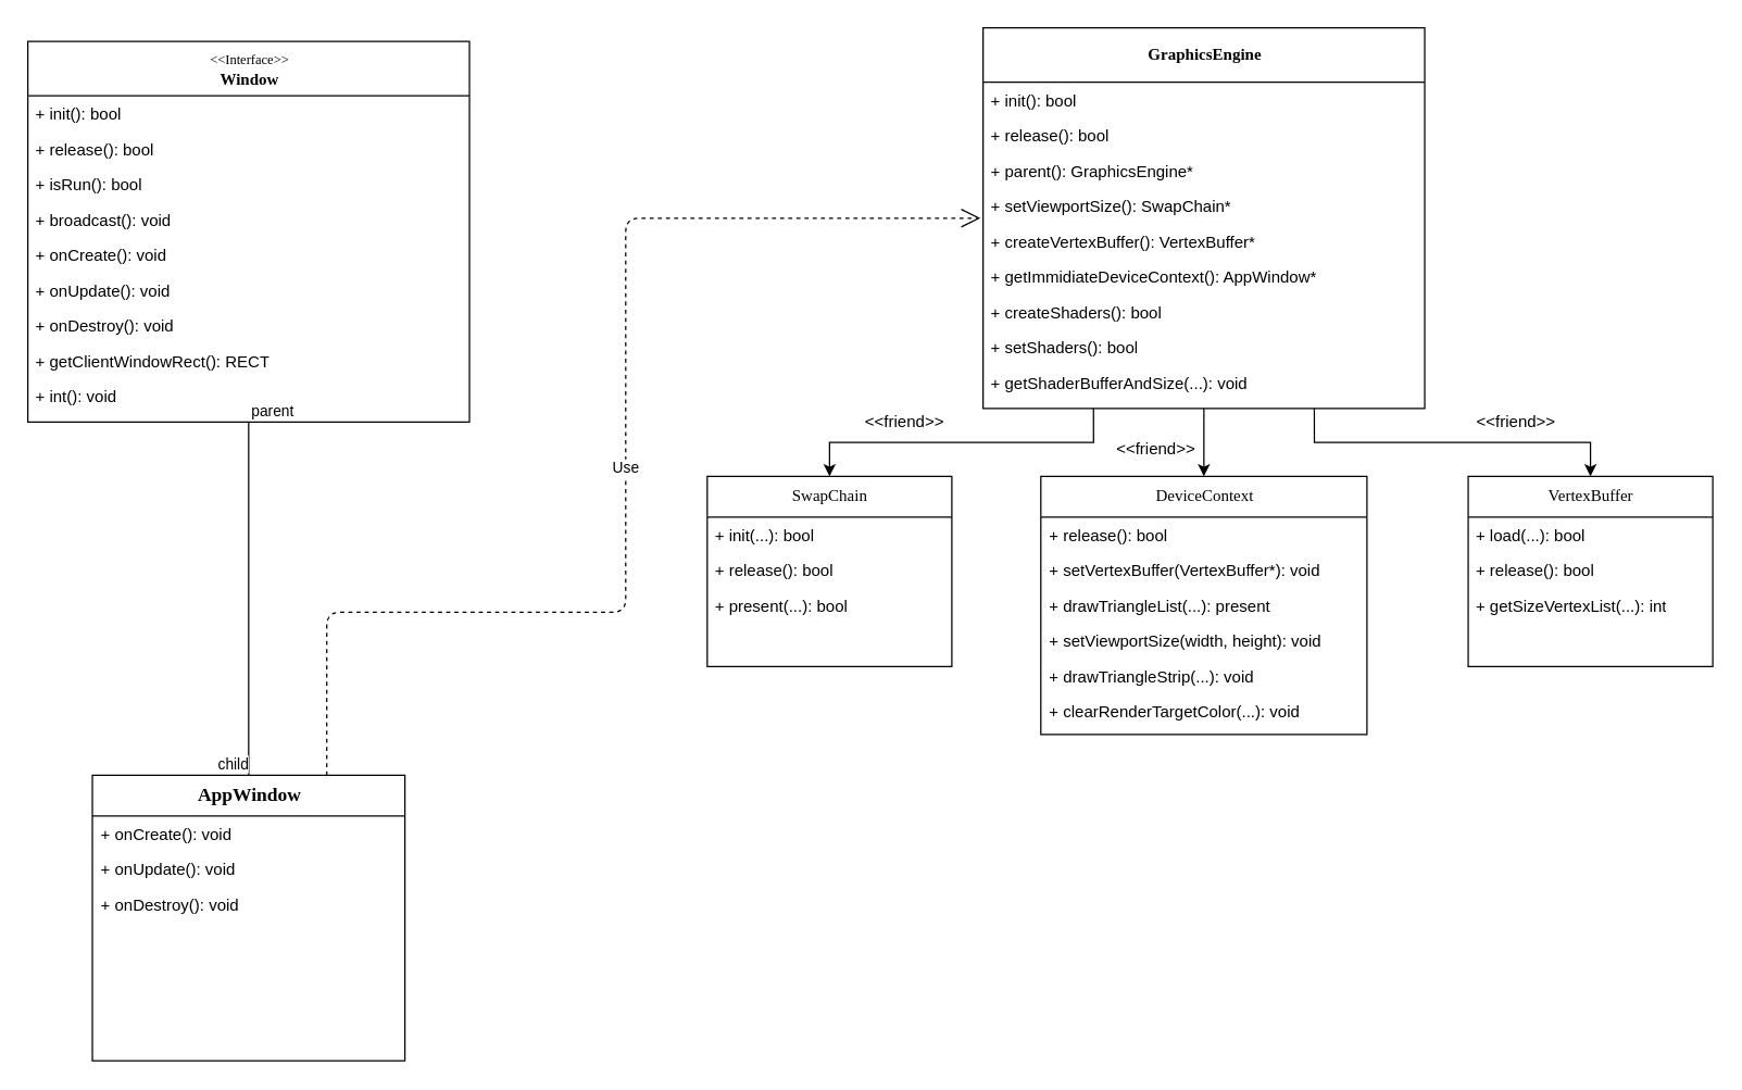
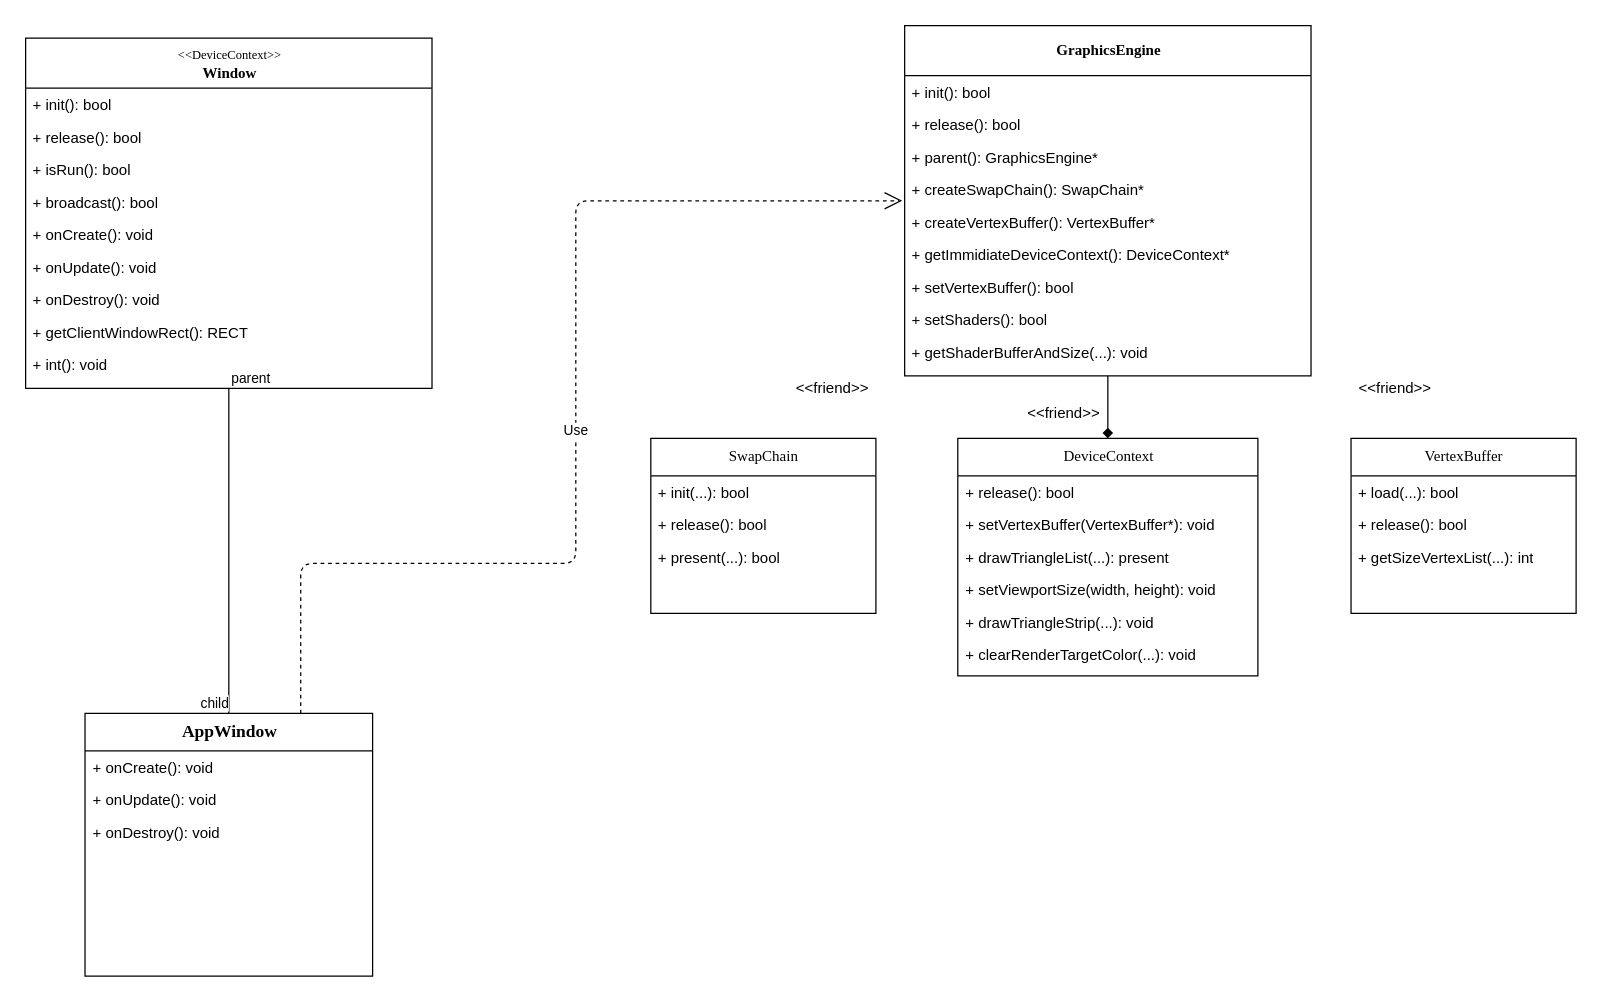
- <mxCell id="30" value="&lt;div&gt;&lt;font style=&quot;font-size: 12px&quot;&gt;&lt;span style=&quot;font-size: 11px&quot;&gt;&lt;font style=&quot;font-size: 10px&quot;&gt;&amp;lt;&amp;lt;Interface&amp;gt;&lt;/font&gt;&lt;/span&gt;&lt;font size=&quot;1&quot;&gt;&lt;span&gt;&amp;gt;&lt;/span&gt;&lt;/font&gt;&lt;b style=&quot;font-size: 11px&quot;&gt;&lt;br&gt;&lt;/b&gt;&lt;/font&gt;&lt;/div&gt;&lt;div&gt;&lt;font style=&quot;font-size: 12px&quot;&gt;&lt;b&gt;Window&lt;/b&gt;&lt;/font&gt;&lt;/div&gt;" style="swimlane;html=1;fontStyle=0;childLayout=stackLayout;horizontal=1;startSize=40;fillColor=none;horizontalStack=0;resizeParent=1;resizeLast=0;collapsible=1;marginBottom=0;swimlaneFillColor=#ffffff;rounded=0;shadow=0;comic=0;labelBackgroundColor=none;strokeWidth=1;fontFamily=Verdana;fontSize=10;align=center;" vertex="1" parent="1"><mxGeometry x="20" y="30" width="325" height="280" as="geometry" /></mxCell>
+ <mxCell id="30" value="&lt;div&gt;&lt;font style=&quot;font-size: 12px&quot;&gt;&lt;span style=&quot;font-size: 11px&quot;&gt;&lt;font style=&quot;font-size: 10px&quot;&gt;&amp;lt;&amp;lt;DeviceContext&amp;gt;&lt;/font&gt;&lt;/span&gt;&lt;font size=&quot;1&quot;&gt;&lt;span&gt;&amp;gt;&lt;/span&gt;&lt;/font&gt;&lt;b style=&quot;font-size: 11px&quot;&gt;&lt;br&gt;&lt;/b&gt;&lt;/font&gt;&lt;/div&gt;&lt;div&gt;&lt;font style=&quot;font-size: 12px&quot;&gt;&lt;b&gt;Window&lt;/b&gt;&lt;/font&gt;&lt;/div&gt;" style="swimlane;html=1;fontStyle=0;childLayout=stackLayout;horizontal=1;startSize=40;fillColor=none;horizontalStack=0;resizeParent=1;resizeLast=0;collapsible=1;marginBottom=0;swimlaneFillColor=#ffffff;rounded=0;shadow=0;comic=0;labelBackgroundColor=none;strokeWidth=1;fontFamily=Verdana;fontSize=10;align=center;" vertex="1" parent="1"><mxGeometry x="20" y="30" width="325" height="280" as="geometry" /></mxCell>
- <mxCell id="9" value="+ setViewportSize(): SwapChain*" style="text;html=1;strokeColor=none;fillColor=none;align=left;verticalAlign=top;spacingLeft=4;spacingRight=4;whiteSpace=wrap;overflow=hidden;rotatable=0;points=[[0,0.5],[1,0.5]];portConstraint=eastwest;" vertex="1" parent="5"><mxGeometry y="118" width="325" height="26" as="geometry" /></mxCell>
+ <mxCell id="9" value="+ createSwapChain(): SwapChain*" style="text;html=1;strokeColor=none;fillColor=none;align=left;verticalAlign=top;spacingLeft=4;spacingRight=4;whiteSpace=wrap;overflow=hidden;rotatable=0;points=[[0,0.5],[1,0.5]];portConstraint=eastwest;" vertex="1" parent="5"><mxGeometry y="118" width="325" height="26" as="geometry" /></mxCell>
- <mxCell id="34" value="+ broadcast(): void" style="text;html=1;strokeColor=none;fillColor=none;align=left;verticalAlign=top;spacingLeft=4;spacingRight=4;whiteSpace=wrap;overflow=hidden;rotatable=0;points=[[0,0.5],[1,0.5]];portConstraint=eastwest;" vertex="1" parent="30"><mxGeometry y="118" width="325" height="26" as="geometry" /></mxCell>
+ <mxCell id="34" value="+ broadcast(): bool" style="text;html=1;strokeColor=none;fillColor=none;align=left;verticalAlign=top;spacingLeft=4;spacingRight=4;whiteSpace=wrap;overflow=hidden;rotatable=0;points=[[0,0.5],[1,0.5]];portConstraint=eastwest;" vertex="1" parent="30"><mxGeometry y="118" width="325" height="26" as="geometry" /></mxCell>
- <mxCell id="11" value="+ getImmidiateDeviceContext(): AppWindow*" style="text;html=1;strokeColor=none;fillColor=none;align=left;verticalAlign=top;spacingLeft=4;spacingRight=4;whiteSpace=wrap;overflow=hidden;rotatable=0;points=[[0,0.5],[1,0.5]];portConstraint=eastwest;" vertex="1" parent="5"><mxGeometry y="170" width="325" height="26" as="geometry" /></mxCell>
+ <mxCell id="11" value="+ getImmidiateDeviceContext(): DeviceContext*" style="text;html=1;strokeColor=none;fillColor=none;align=left;verticalAlign=top;spacingLeft=4;spacingRight=4;whiteSpace=wrap;overflow=hidden;rotatable=0;points=[[0,0.5],[1,0.5]];portConstraint=eastwest;" vertex="1" parent="5"><mxGeometry y="170" width="325" height="26" as="geometry" /></mxCell>
- <mxCell id="12" value="+ createShaders(): bool" style="text;html=1;strokeColor=none;fillColor=none;align=left;verticalAlign=top;spacingLeft=4;spacingRight=4;whiteSpace=wrap;overflow=hidden;rotatable=0;points=[[0,0.5],[1,0.5]];portConstraint=eastwest;" vertex="1" parent="5"><mxGeometry y="196" width="325" height="26" as="geometry" /></mxCell>
+ <mxCell id="12" value="+ setVertexBuffer(): bool" style="text;html=1;strokeColor=none;fillColor=none;align=left;verticalAlign=top;spacingLeft=4;spacingRight=4;whiteSpace=wrap;overflow=hidden;rotatable=0;points=[[0,0.5],[1,0.5]];portConstraint=eastwest;" vertex="1" parent="5"><mxGeometry y="196" width="325" height="26" as="geometry" /></mxCell>
- <mxCell id="3" style="edgeStyle=orthogonalEdgeStyle;rounded=0;orthogonalLoop=1;jettySize=auto;html=1;exitX=0.25;exitY=1;exitDx=0;exitDy=0;entryX=0.5;entryY=0;entryDx=0;entryDy=0;" edge="1" parent="1" source="5" target="22"><mxGeometry relative="1" as="geometry" /></mxCell>
- <mxCell id="4" style="edgeStyle=orthogonalEdgeStyle;rounded=0;orthogonalLoop=1;jettySize=auto;html=1;exitX=0.75;exitY=1;exitDx=0;exitDy=0;entryX=0.5;entryY=0;entryDx=0;entryDy=0;" edge="1" parent="1" source="5" target="26"><mxGeometry relative="1" as="geometry" /></mxCell>
- <mxCell id="2" style="edgeStyle=orthogonalEdgeStyle;rounded=0;orthogonalLoop=1;jettySize=auto;html=1;exitX=0.5;exitY=1;exitDx=0;exitDy=0;entryX=0.5;entryY=0;entryDx=0;entryDy=0;" edge="1" parent="1" source="5" target="15"><mxGeometry relative="1" as="geometry" /></mxCell>
+ <mxCell id="2" style="edgeStyle=orthogonalEdgeStyle;rounded=0;orthogonalLoop=1;jettySize=auto;html=1;exitX=0.5;exitY=1;exitDx=0;exitDy=0;entryX=0.5;entryY=0;entryDx=0;entryDy=0;endArrow=diamond;" edge="1" parent="1" source="5" target="15"><mxGeometry relative="1" as="geometry" /></mxCell>
